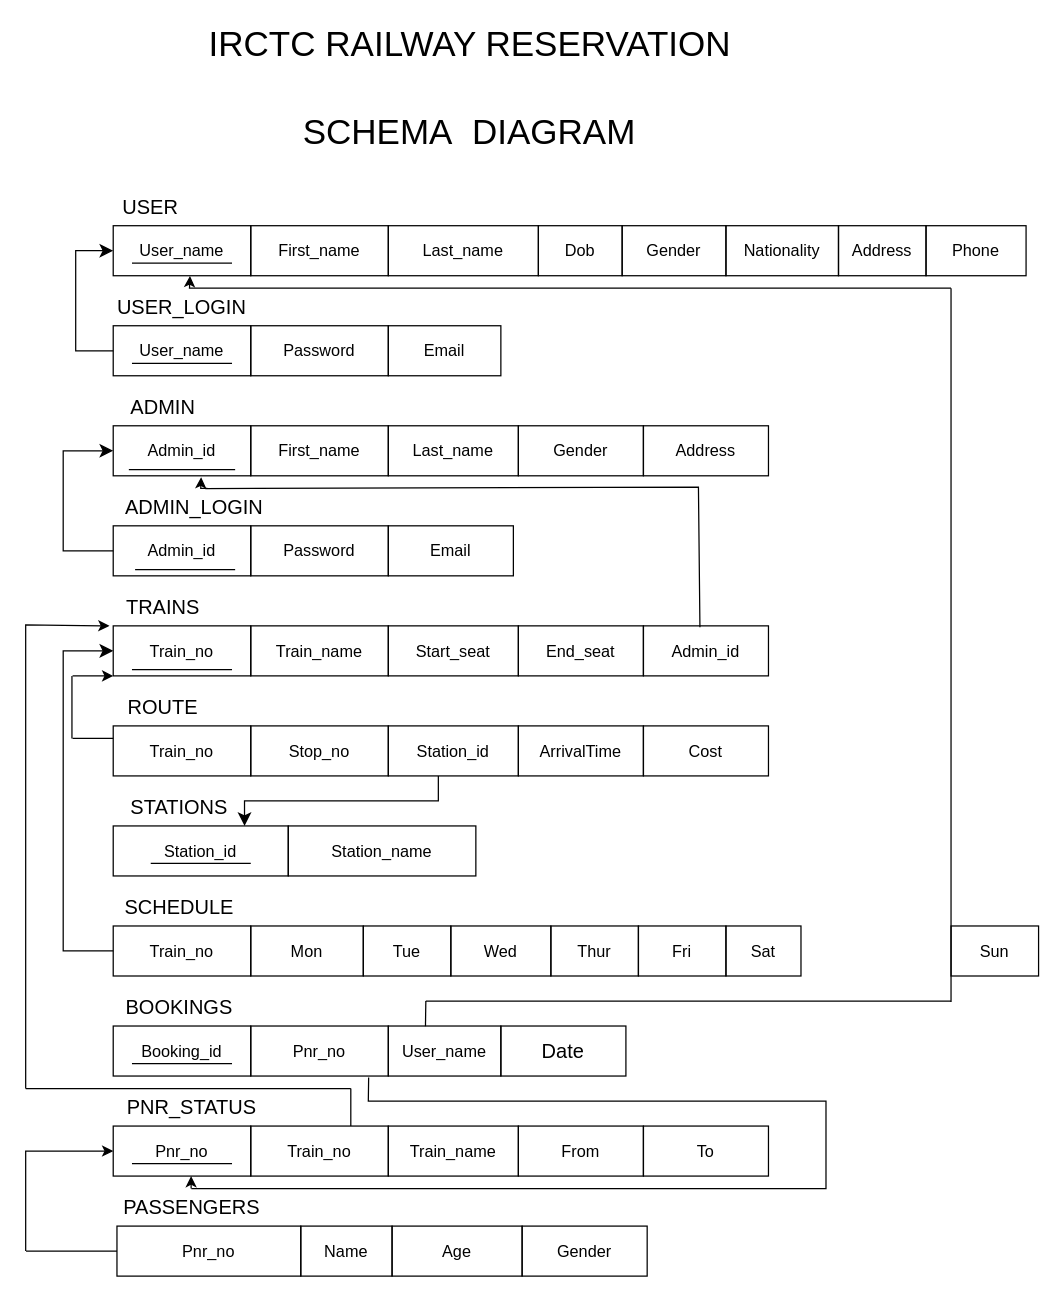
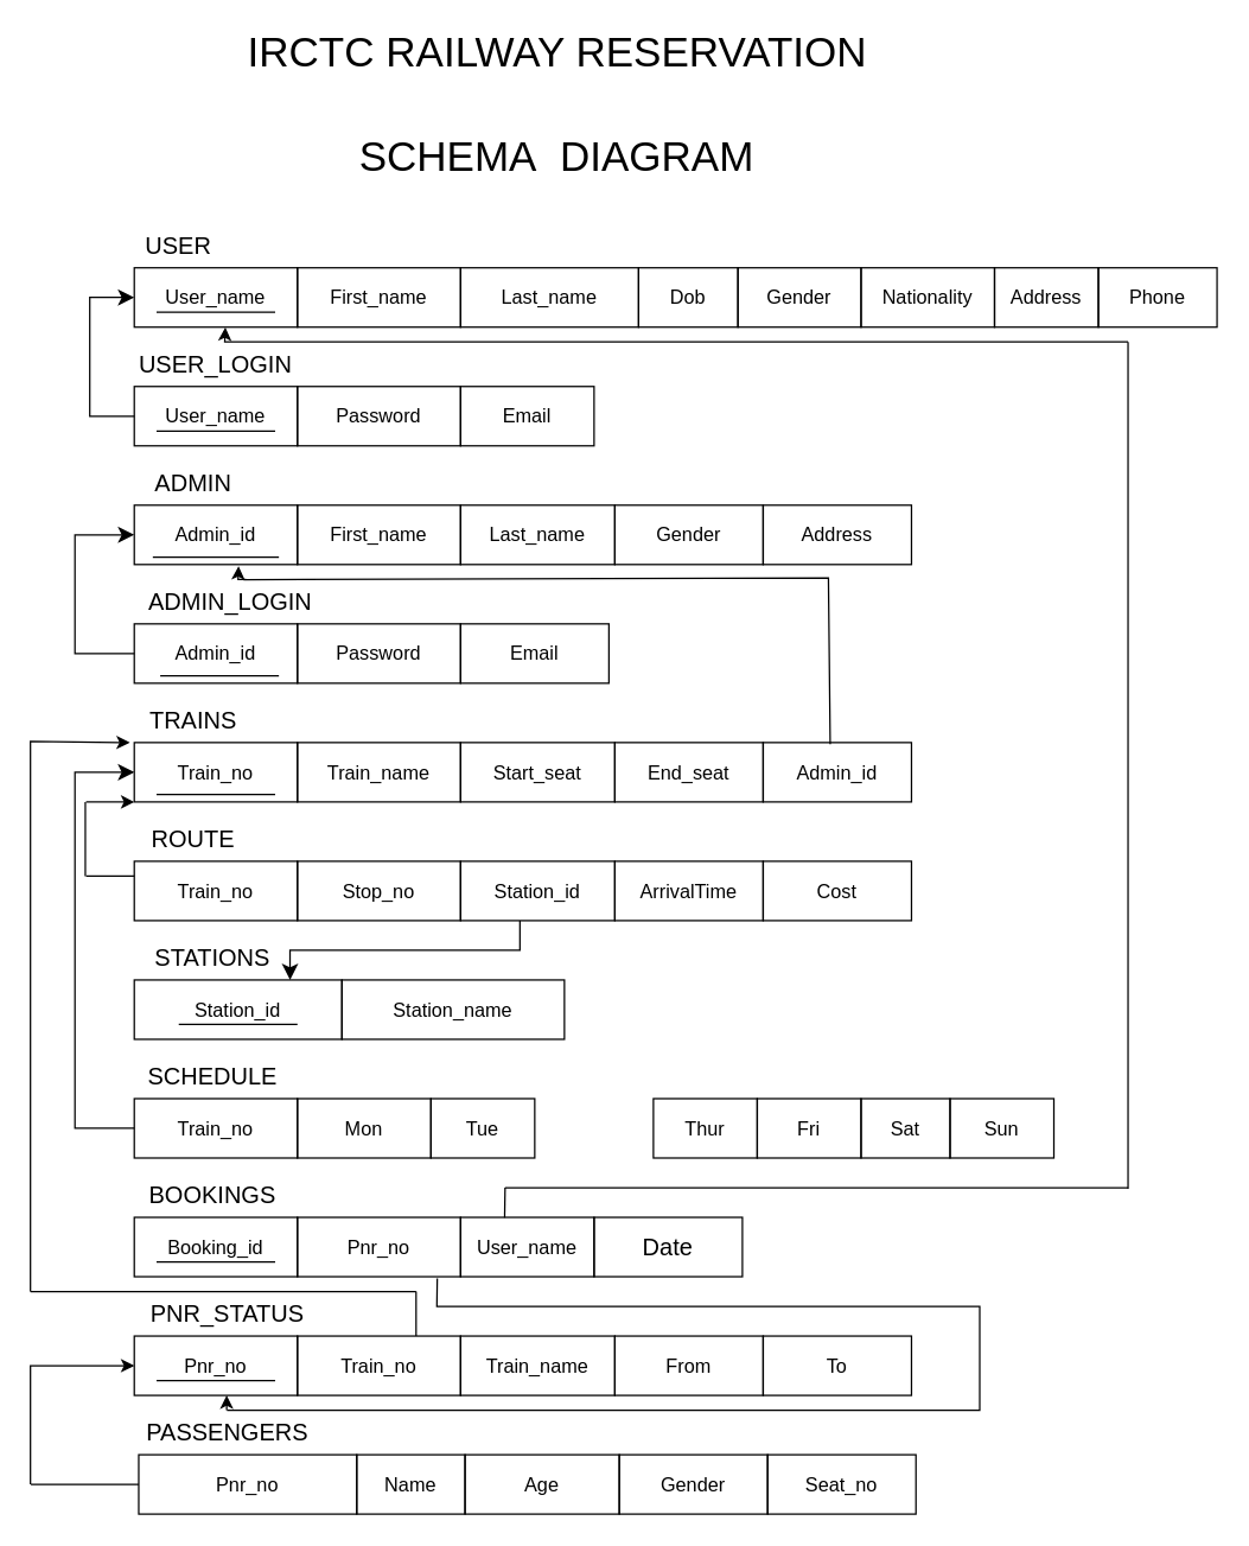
- <mxCell id="44" value="Wed" style="whiteSpace=wrap;html=1;align=center;fontFamily=Helvetica;fontSize=13;fillColor=none;labelBackgroundColor=none;" parent="1" vertex="1"><mxGeometry x="360" y="740" width="80" height="40" as="geometry" /></mxCell>
- <mxCell id="48" value="Sun" style="whiteSpace=wrap;html=1;align=center;fontFamily=Helvetica;fontSize=13;fillColor=none;labelBackgroundColor=none;" parent="1" vertex="1"><mxGeometry x="760" y="740" width="70" height="40" as="geometry" /></mxCell>
+ <mxCell id="48" value="Sun" style="whiteSpace=wrap;html=1;align=center;fontFamily=Helvetica;fontSize=13;fillColor=none;labelBackgroundColor=none;" parent="1" vertex="1"><mxGeometry x="640" y="740" width="70" height="40" as="geometry" /></mxCell>
+ <mxCell id="70" value="Seat_no" style="whiteSpace=wrap;html=1;align=center;fontFamily=Helvetica;fontSize=13;fillColor=none;labelBackgroundColor=none;" parent="1" vertex="1"><mxGeometry x="517" y="980" width="100" height="40" as="geometry" /></mxCell>
